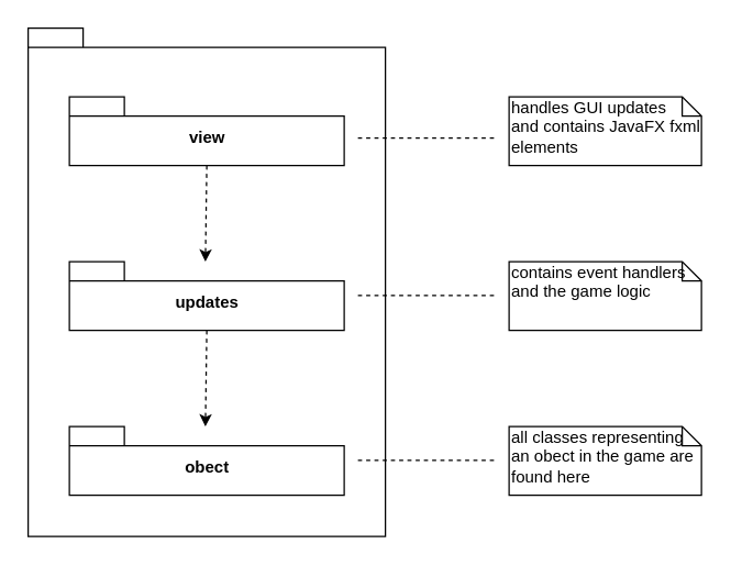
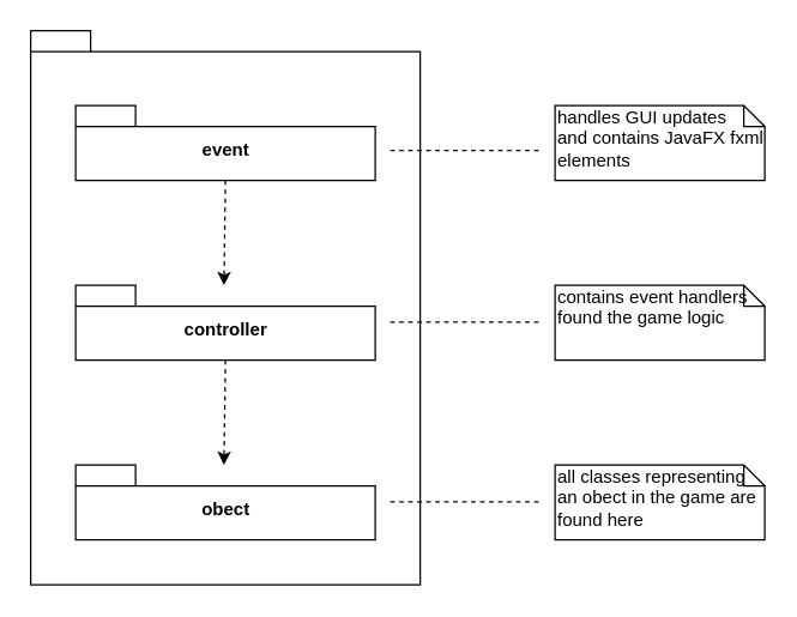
- <mxCell id="3" value="view" style="shape=folder;fontStyle=1;spacingTop=10;tabWidth=40;tabHeight=14;tabPosition=left;html=1;" vertex="1" parent="1"><mxGeometry x="50" y="70" width="200" height="50" as="geometry" /></mxCell>
+ <mxCell id="3" value="event" style="shape=folder;fontStyle=1;spacingTop=10;tabWidth=40;tabHeight=14;tabPosition=left;html=1;" vertex="1" parent="1"><mxGeometry x="50" y="70" width="200" height="50" as="geometry" /></mxCell>
- <mxCell id="9" value="contains event handlers and the game logic" style="shape=note;whiteSpace=wrap;html=1;size=14;verticalAlign=top;align=left;spacingTop=-6;" vertex="1" parent="1"><mxGeometry x="370" y="190" width="140" height="50" as="geometry" /></mxCell>
+ <mxCell id="9" value="contains event handlers found the game logic" style="shape=note;whiteSpace=wrap;html=1;size=14;verticalAlign=top;align=left;spacingTop=-6;" vertex="1" parent="1"><mxGeometry x="370" y="190" width="140" height="50" as="geometry" /></mxCell>
- <mxCell id="4" value="updates" style="shape=folder;fontStyle=1;spacingTop=10;tabWidth=40;tabHeight=14;tabPosition=left;html=1;" vertex="1" parent="1"><mxGeometry x="50" y="190" width="200" height="50" as="geometry" /></mxCell>
+ <mxCell id="4" value="controller" style="shape=folder;fontStyle=1;spacingTop=10;tabWidth=40;tabHeight=14;tabPosition=left;html=1;" vertex="1" parent="1"><mxGeometry x="50" y="190" width="200" height="50" as="geometry" /></mxCell>
